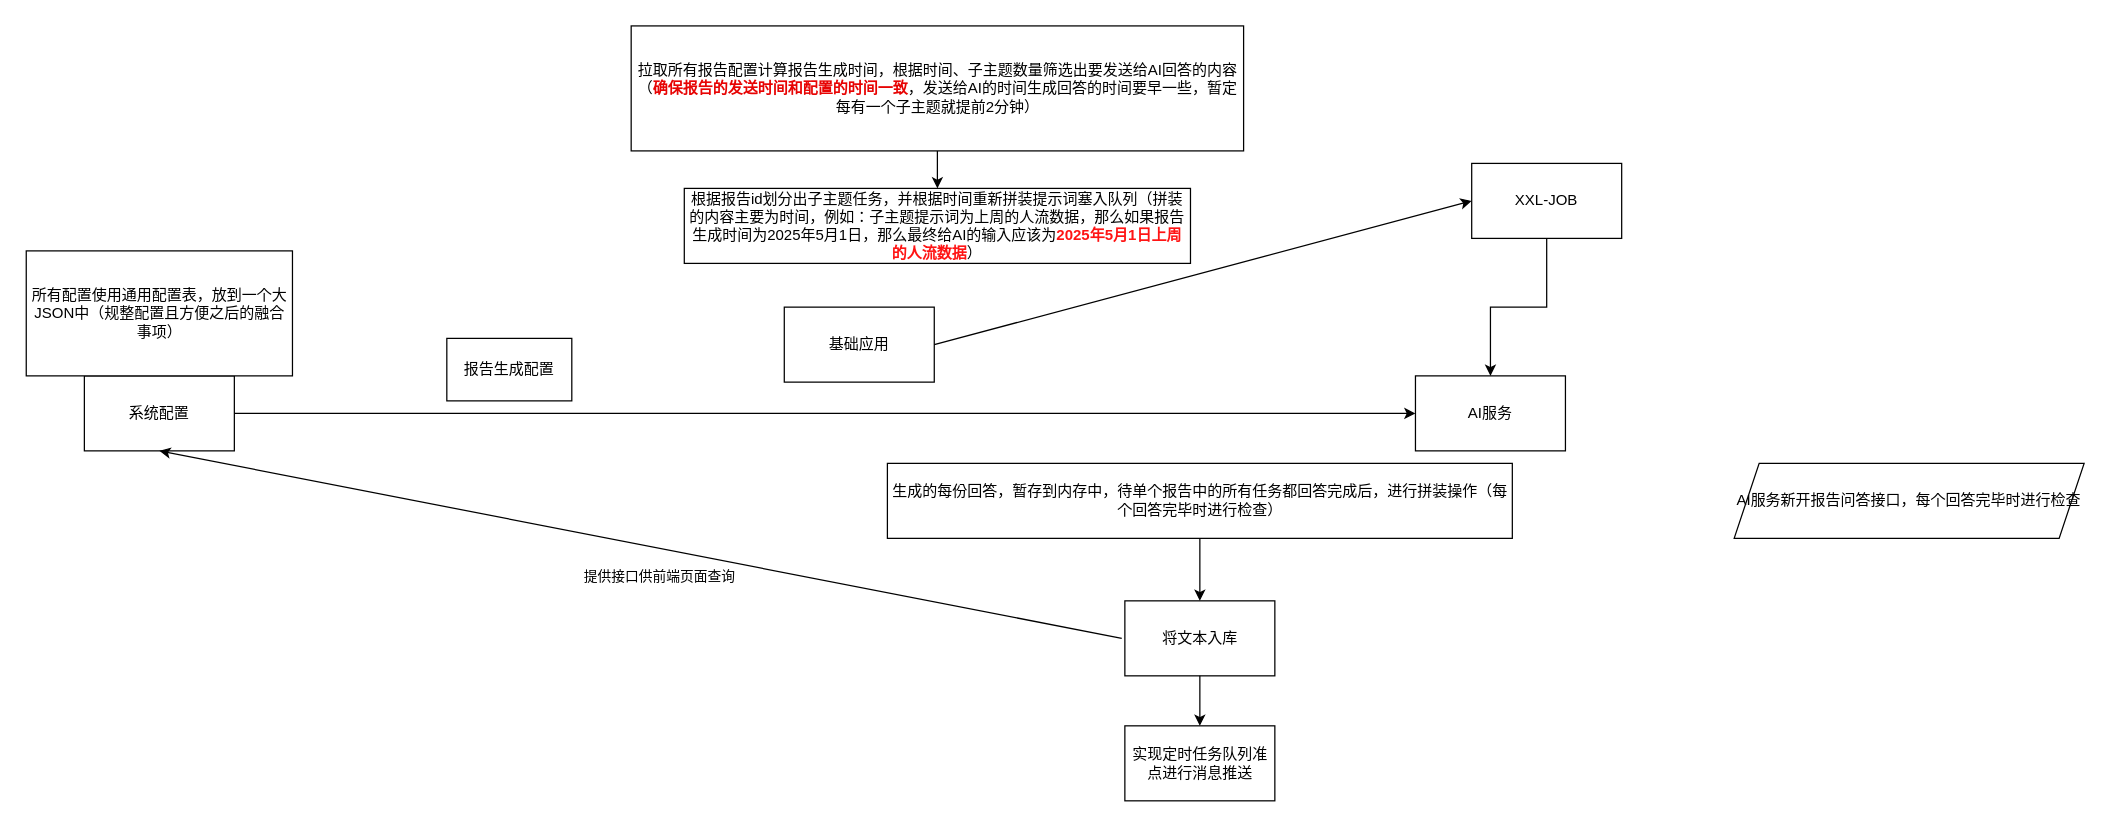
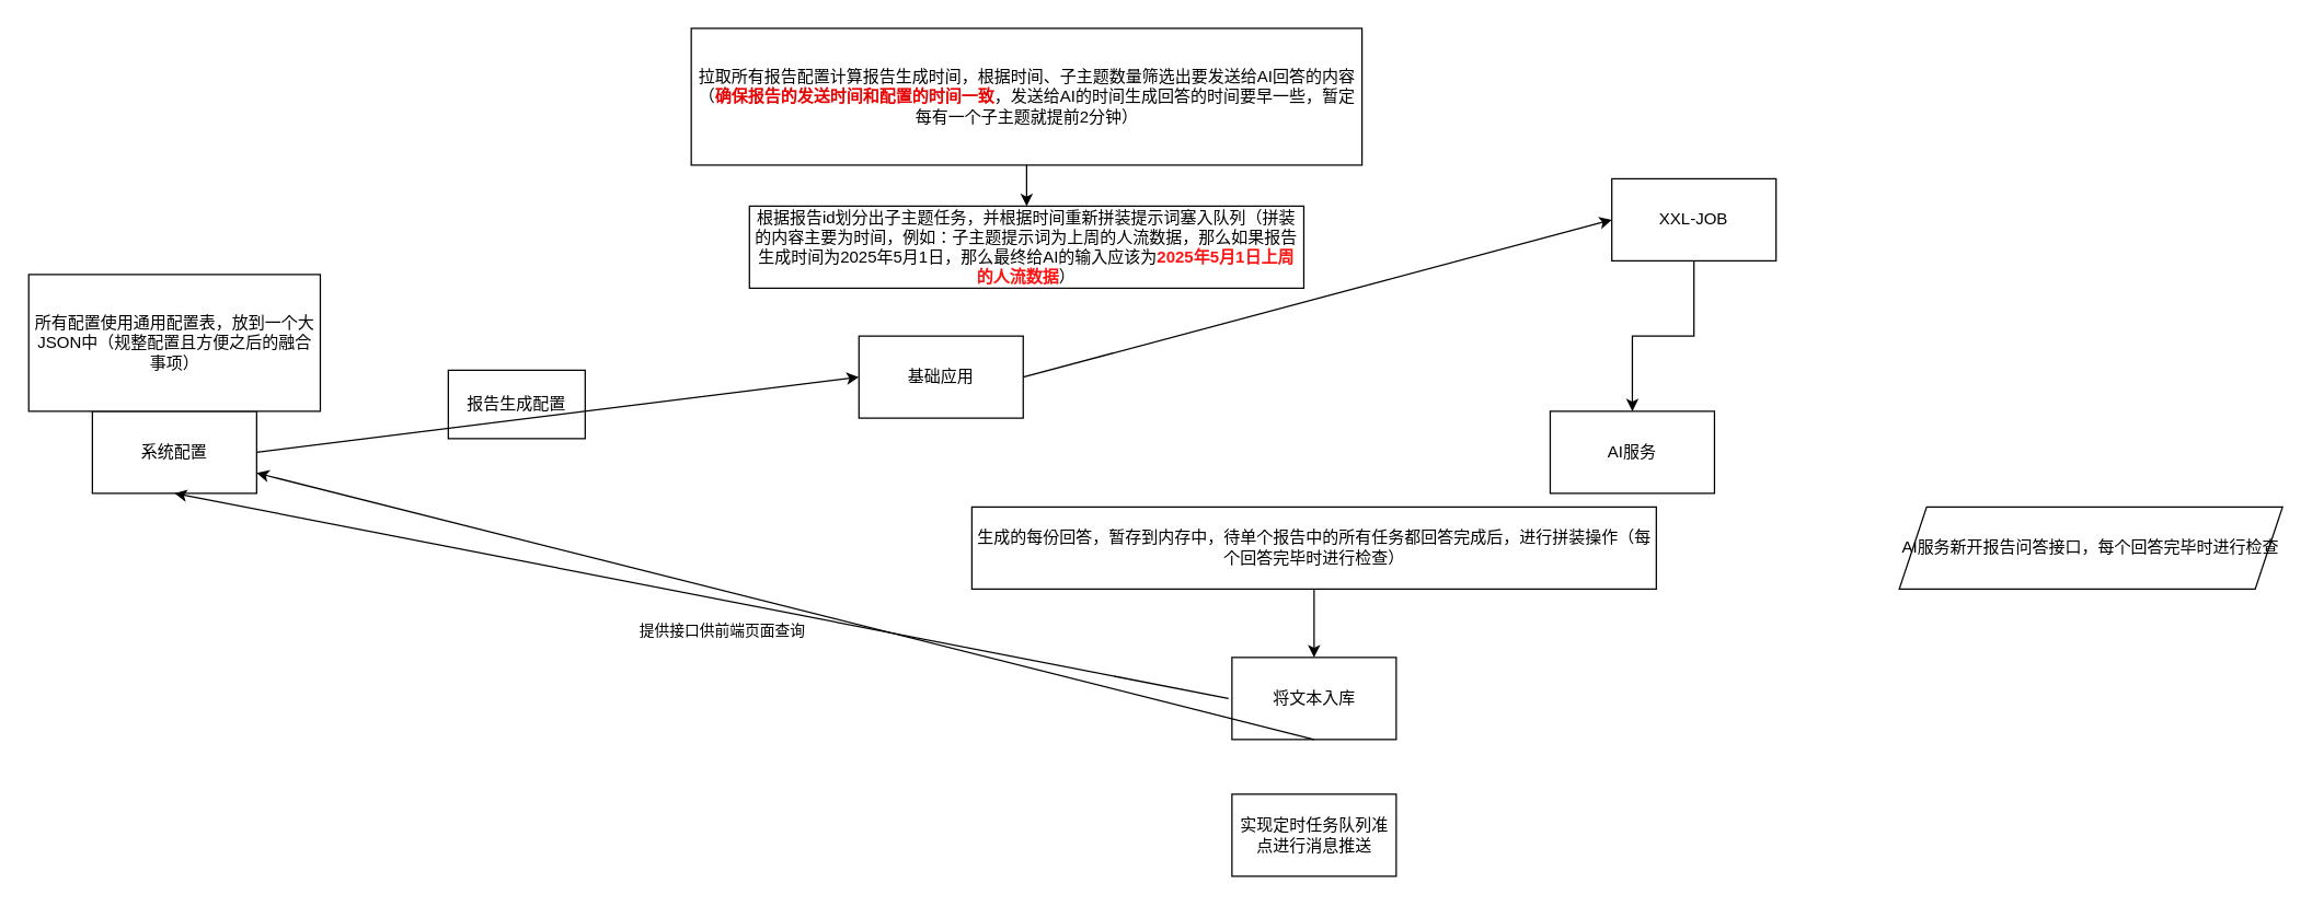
- <mxCell id="5" value="报告生成配置" style="rounded=0;whiteSpace=wrap;html=1;" vertex="1" parent="1"><mxGeometry x="357" y="270" width="100" height="50" as="geometry" /></mxCell>
+ <mxCell id="5" value="报告生成配置" style="rounded=0;whiteSpace=wrap;html=1;" vertex="1" parent="1"><mxGeometry x="327" y="270" width="100" height="50" as="geometry" /></mxCell>
- <mxCell id="15" value="" style="endArrow=classic;html=1;rounded=0;exitX=1;exitY=0.5;exitDx=0;exitDy=0;" edge="1" parent="1" source="3" target="4"><mxGeometry width="50" height="50" relative="1" as="geometry"><mxPoint x="177" y="340" as="sourcePoint" /><mxPoint x="227" y="290" as="targetPoint" /></mxGeometry></mxCell>
+ <mxCell id="15" value="" style="endArrow=classic;html=1;rounded=0;entryX=0;entryY=0.5;entryDx=0;entryDy=0;exitX=1;exitY=0.5;exitDx=0;exitDy=0;" edge="1" parent="1" source="3" target="2"><mxGeometry width="50" height="50" relative="1" as="geometry"><mxPoint x="177" y="340" as="sourcePoint" /><mxPoint x="227" y="290" as="targetPoint" /></mxGeometry></mxCell>
- <mxCell id="14" value="" style="endArrow=classic;html=1;rounded=0;entryX=0.5;entryY=0;entryDx=0;entryDy=0;exitX=0.5;exitY=1;exitDx=0;exitDy=0;" edge="1" parent="1" source="7" target="8"><mxGeometry width="50" height="50" relative="1" as="geometry"><mxPoint x="957" y="420" as="sourcePoint" /><mxPoint x="1007" y="370" as="targetPoint" /></mxGeometry></mxCell>
+ <mxCell id="14" value="" style="endArrow=classic;html=1;rounded=0;exitX=0.5;exitY=1;exitDx=0;exitDy=0;" edge="1" parent="1" source="7" target="3"><mxGeometry width="50" height="50" relative="1" as="geometry"><mxPoint x="957" y="420" as="sourcePoint" /><mxPoint x="1007" y="370" as="targetPoint" /></mxGeometry></mxCell>
